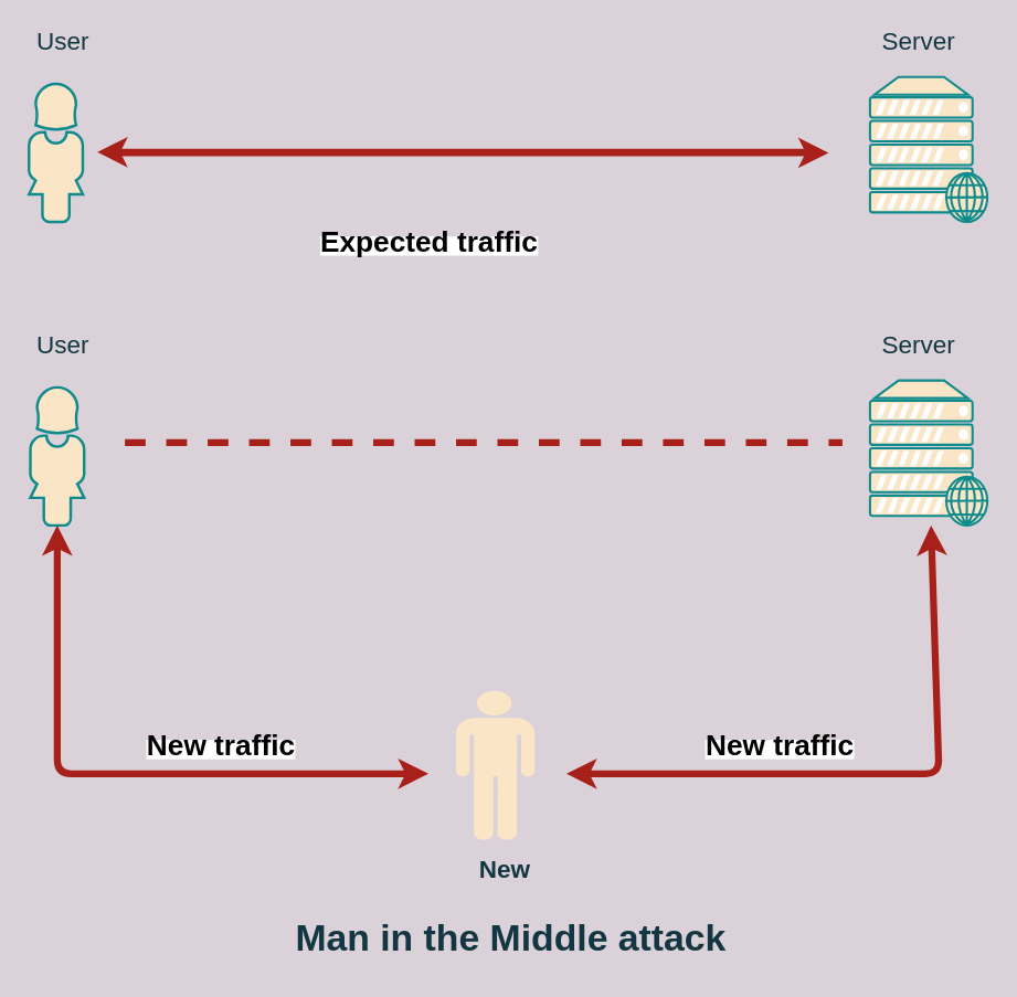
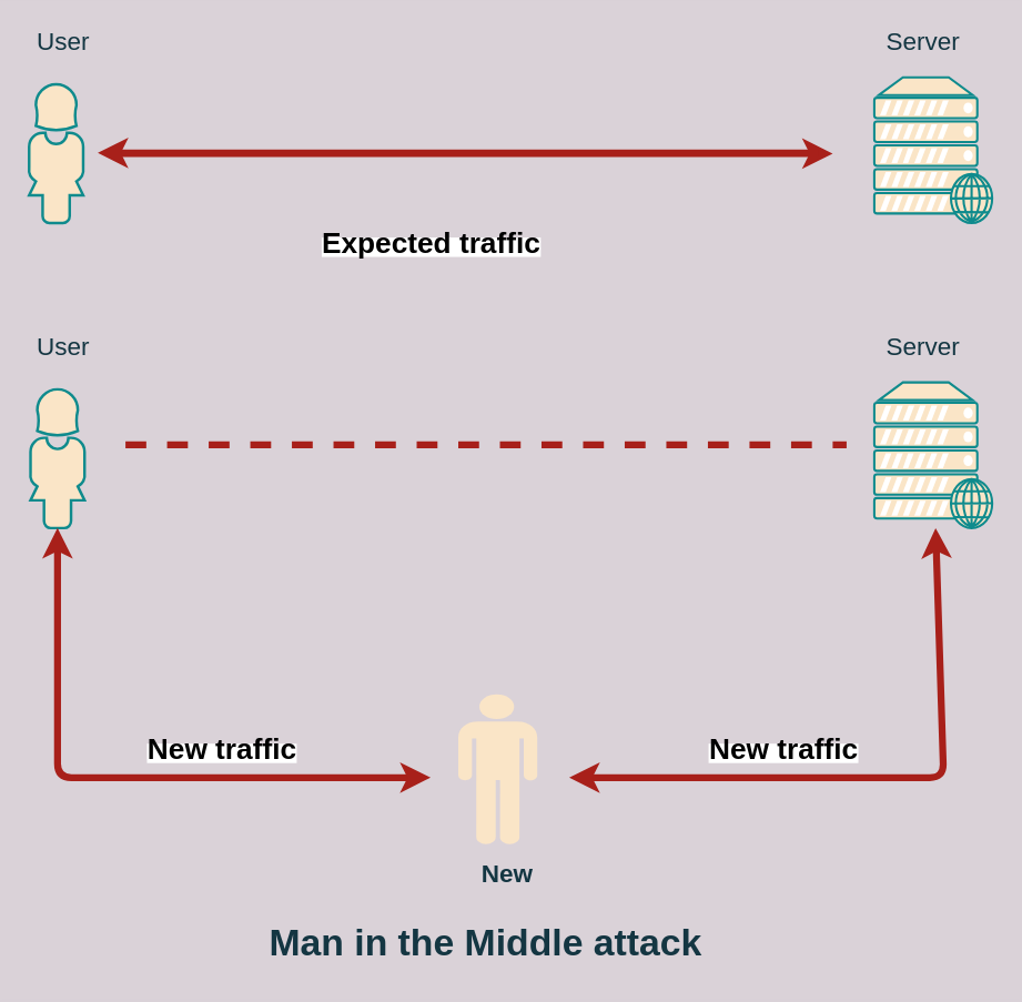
- <mxCell id="20" value="&lt;b&gt;&lt;font style=&quot;font-size: 27px&quot;&gt;Man in the Middle attack&lt;/font&gt;&lt;/b&gt;" style="text;html=1;strokeColor=none;fillColor=none;align=center;verticalAlign=middle;whiteSpace=wrap;fontColor=#143642;" vertex="1" parent="1"><mxGeometry x="170" y="660" width="400" height="40" as="geometry" /></mxCell>
+ <mxCell id="20" value="&lt;b&gt;&lt;font style=&quot;font-size: 27px&quot;&gt;Man in the Middle attack&lt;/font&gt;&lt;/b&gt;" style="text;html=1;strokeColor=none;fillColor=none;align=center;verticalAlign=middle;whiteSpace=wrap;fontColor=#143642;" vertex="1" parent="1"><mxGeometry x="150" y="660" width="400" height="40" as="geometry" /></mxCell>
